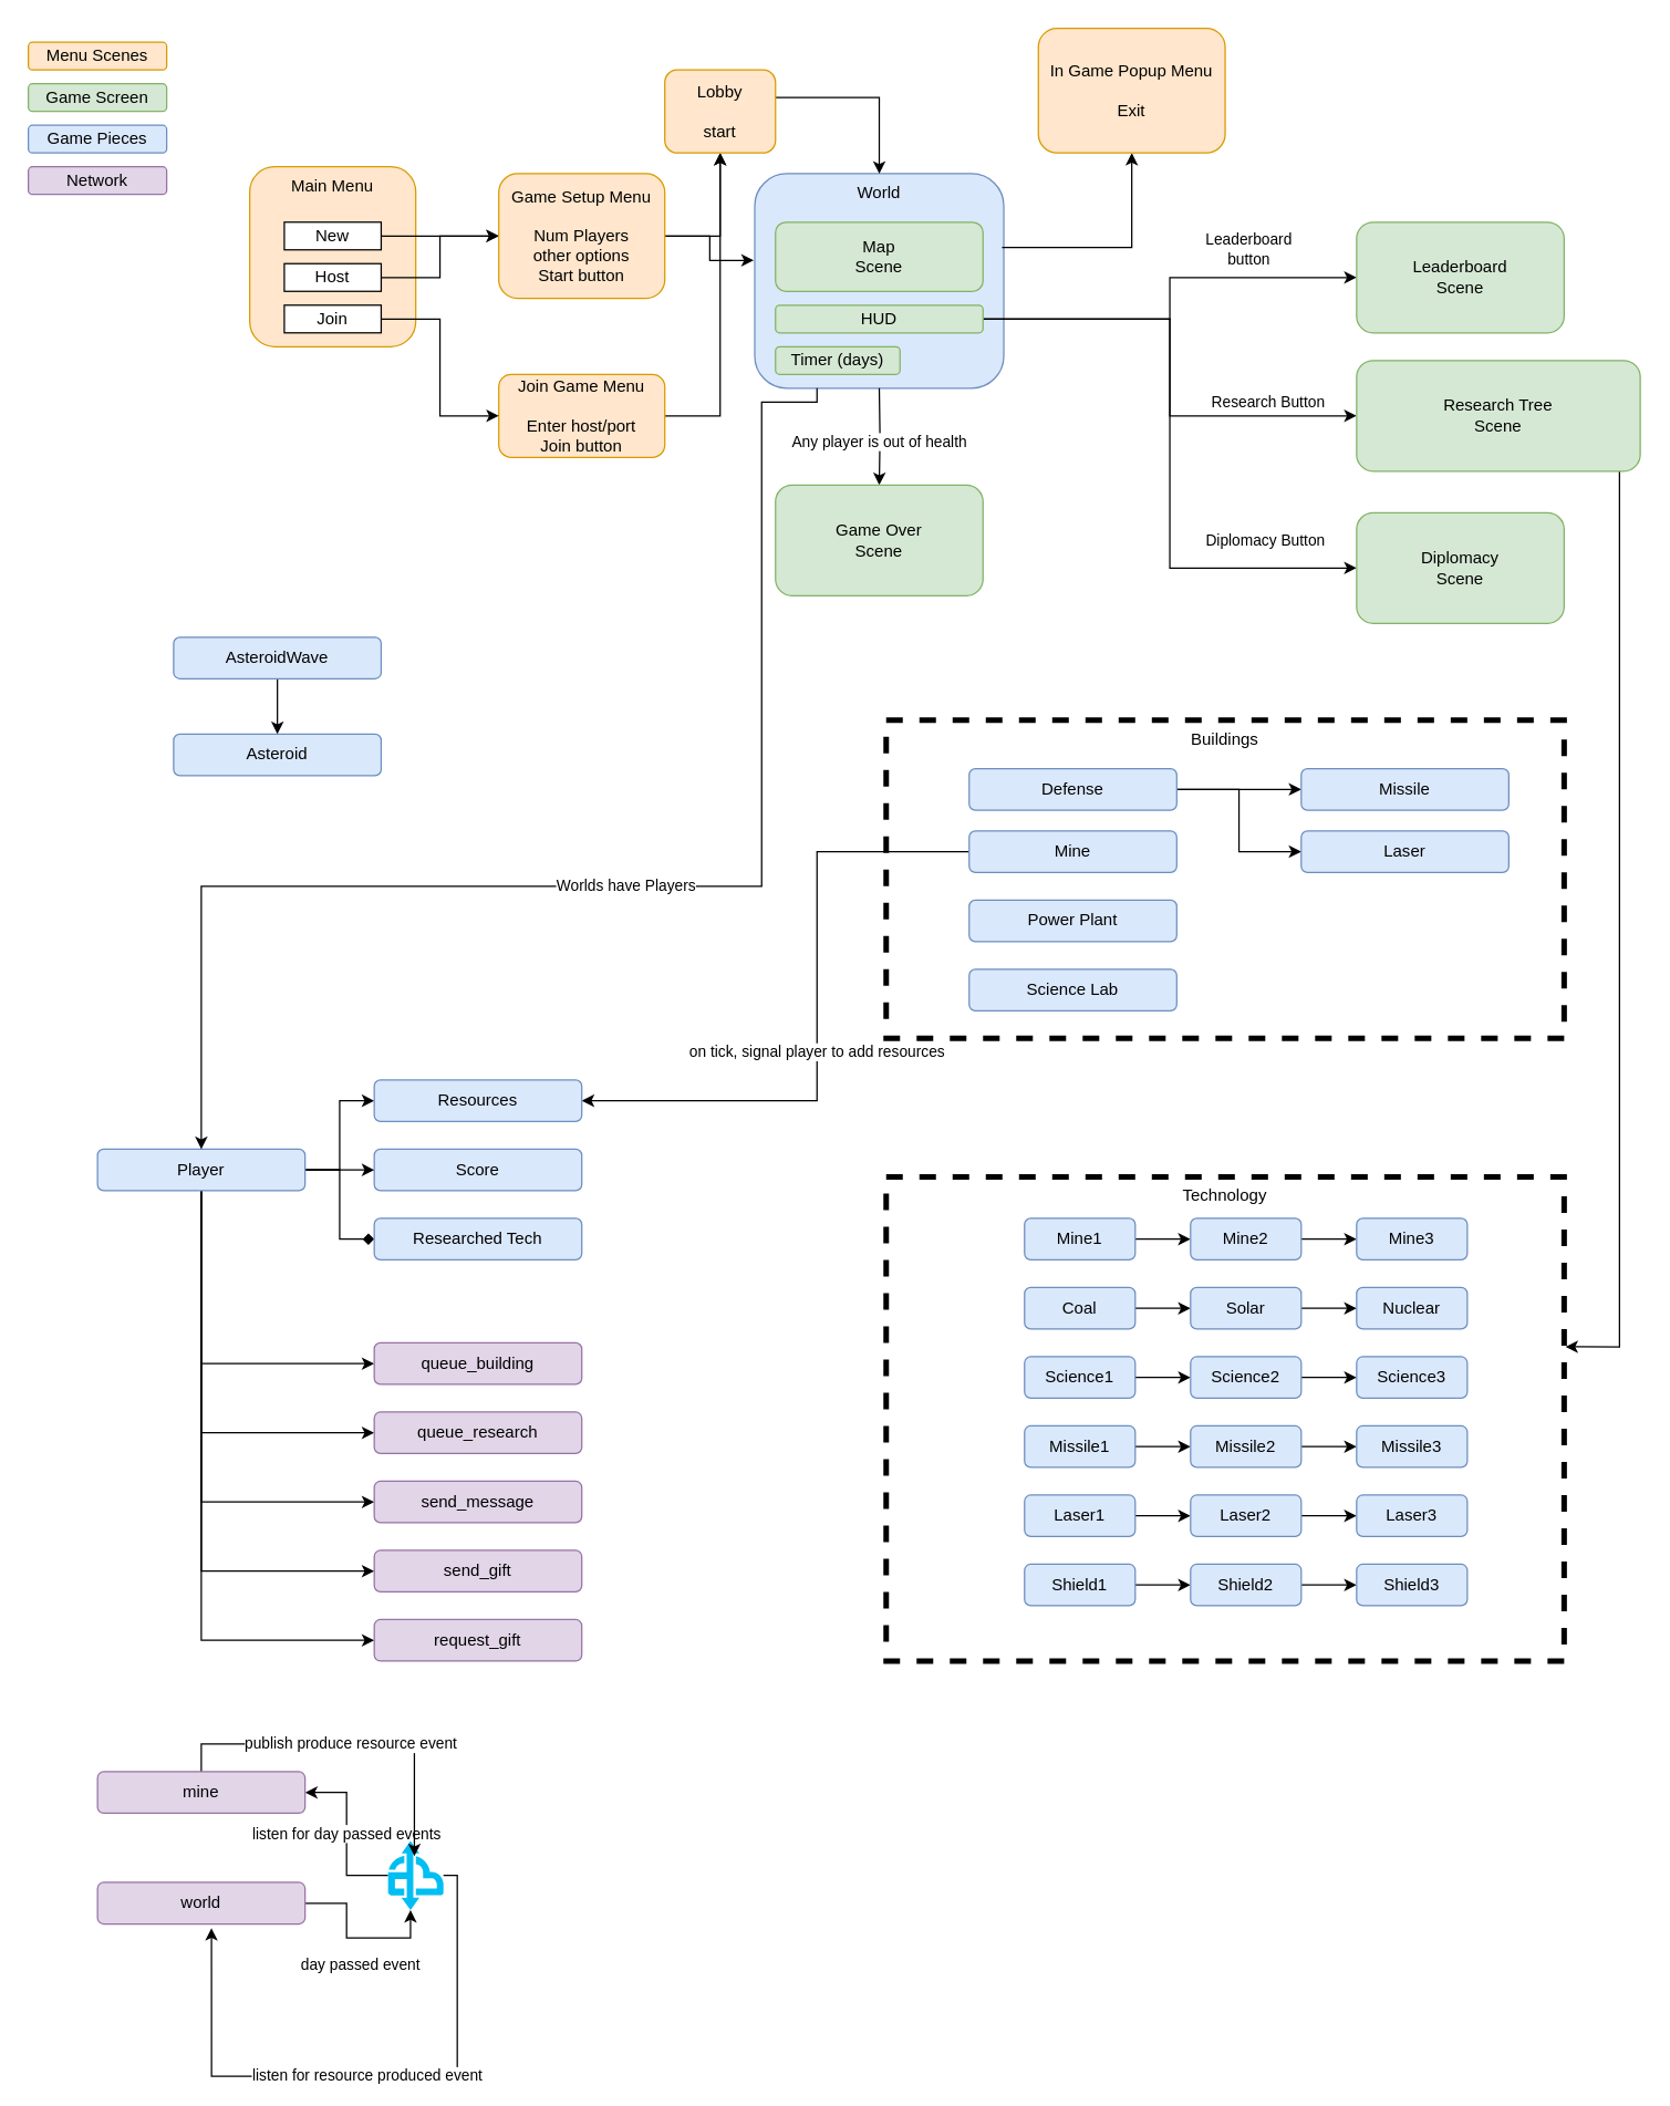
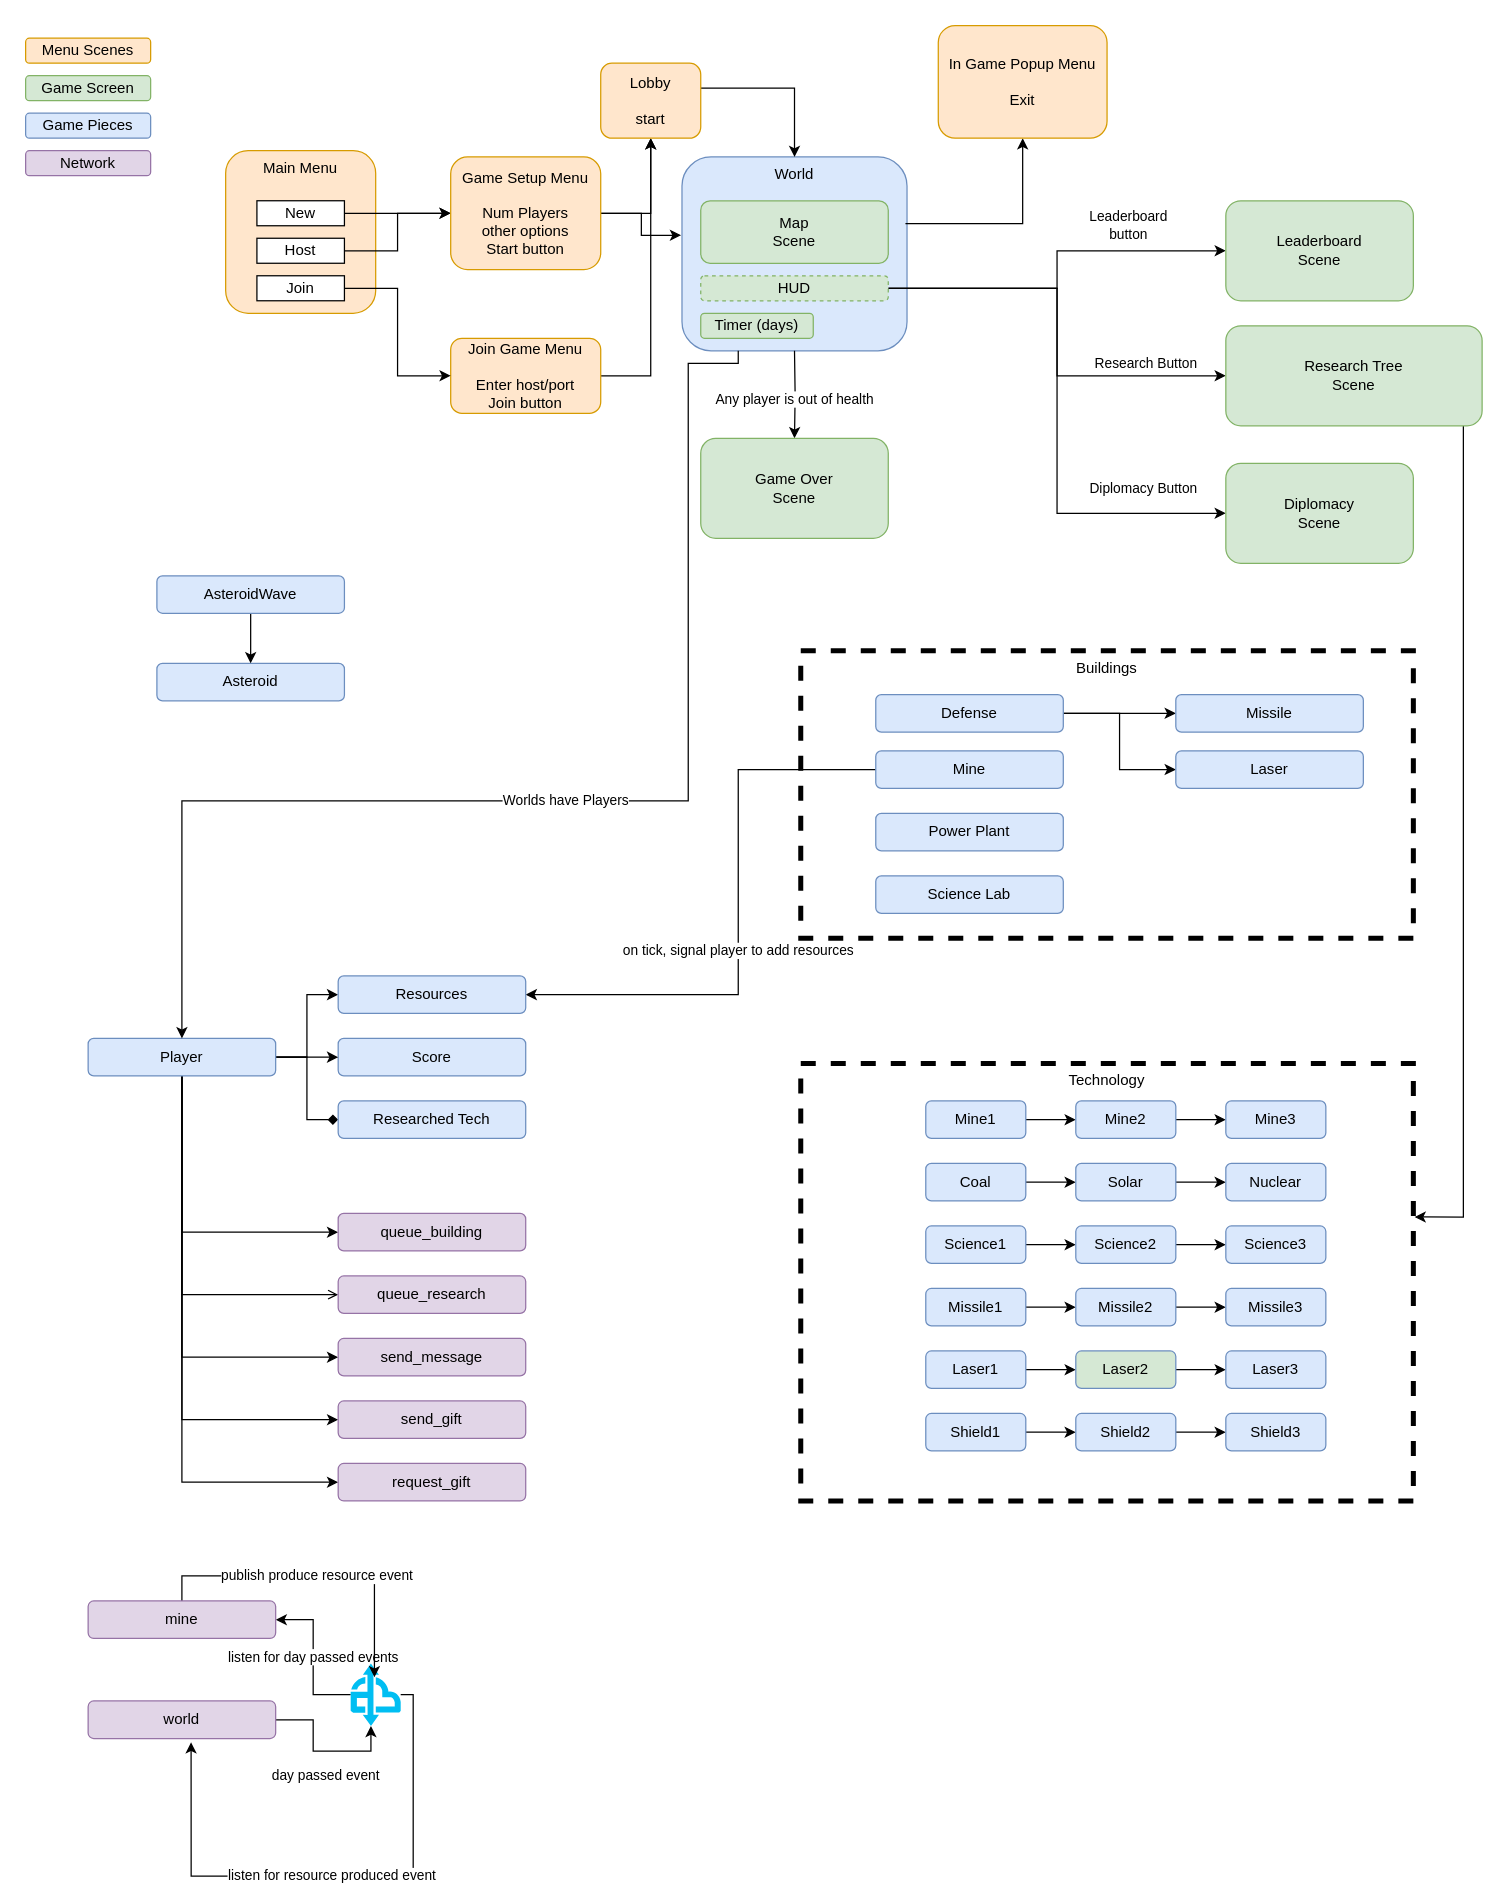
- <mxCell id="94" value="HUD" style="rounded=1;whiteSpace=wrap;html=1;fillColor=#d5e8d4;strokeColor=#82b366;" vertex="1" parent="1"><mxGeometry x="560" y="220" width="150" height="20" as="geometry" /></mxCell>
+ <mxCell id="94" value="HUD" style="rounded=1;whiteSpace=wrap;html=1;fillColor=#d5e8d4;strokeColor=#82b366;dashed=1;" vertex="1" parent="1"><mxGeometry x="560" y="220" width="150" height="20" as="geometry" /></mxCell>
- <mxCell id="47" style="edgeStyle=orthogonalEdgeStyle;rounded=0;orthogonalLoop=1;jettySize=auto;html=1;entryX=0;entryY=0.5;entryDx=0;entryDy=0;" edge="1" parent="1" source="51" target="88"><mxGeometry relative="1" as="geometry"><Array as="points"><mxPoint x="145" y="1035" /></Array></mxGeometry></mxCell>
+ <mxCell id="47" style="edgeStyle=orthogonalEdgeStyle;rounded=0;orthogonalLoop=1;jettySize=auto;html=1;entryX=0;entryY=0.5;entryDx=0;entryDy=0;endArrow=open;" edge="1" parent="1" source="51" target="88"><mxGeometry relative="1" as="geometry"><Array as="points"><mxPoint x="145" y="1035" /></Array></mxGeometry></mxCell>
- <mxCell id="77" value="Laser2" style="rounded=1;whiteSpace=wrap;html=1;fillColor=#dae8fc;strokeColor=#6c8ebf;" vertex="1" parent="1"><mxGeometry x="860" y="1080" width="80" height="30" as="geometry" /></mxCell>
+ <mxCell id="77" value="Laser2" style="rounded=1;whiteSpace=wrap;html=1;fillColor=#d5e8d4;strokeColor=#6c8ebf;" vertex="1" parent="1"><mxGeometry x="860" y="1080" width="80" height="30" as="geometry" /></mxCell>
